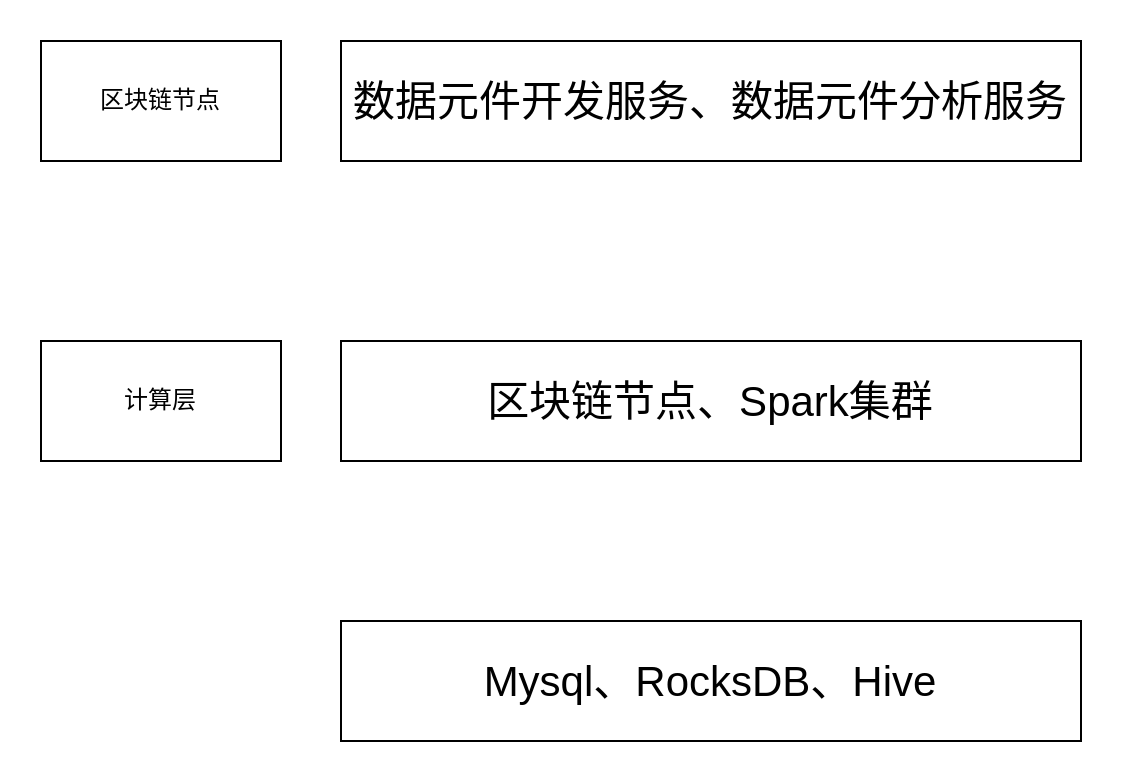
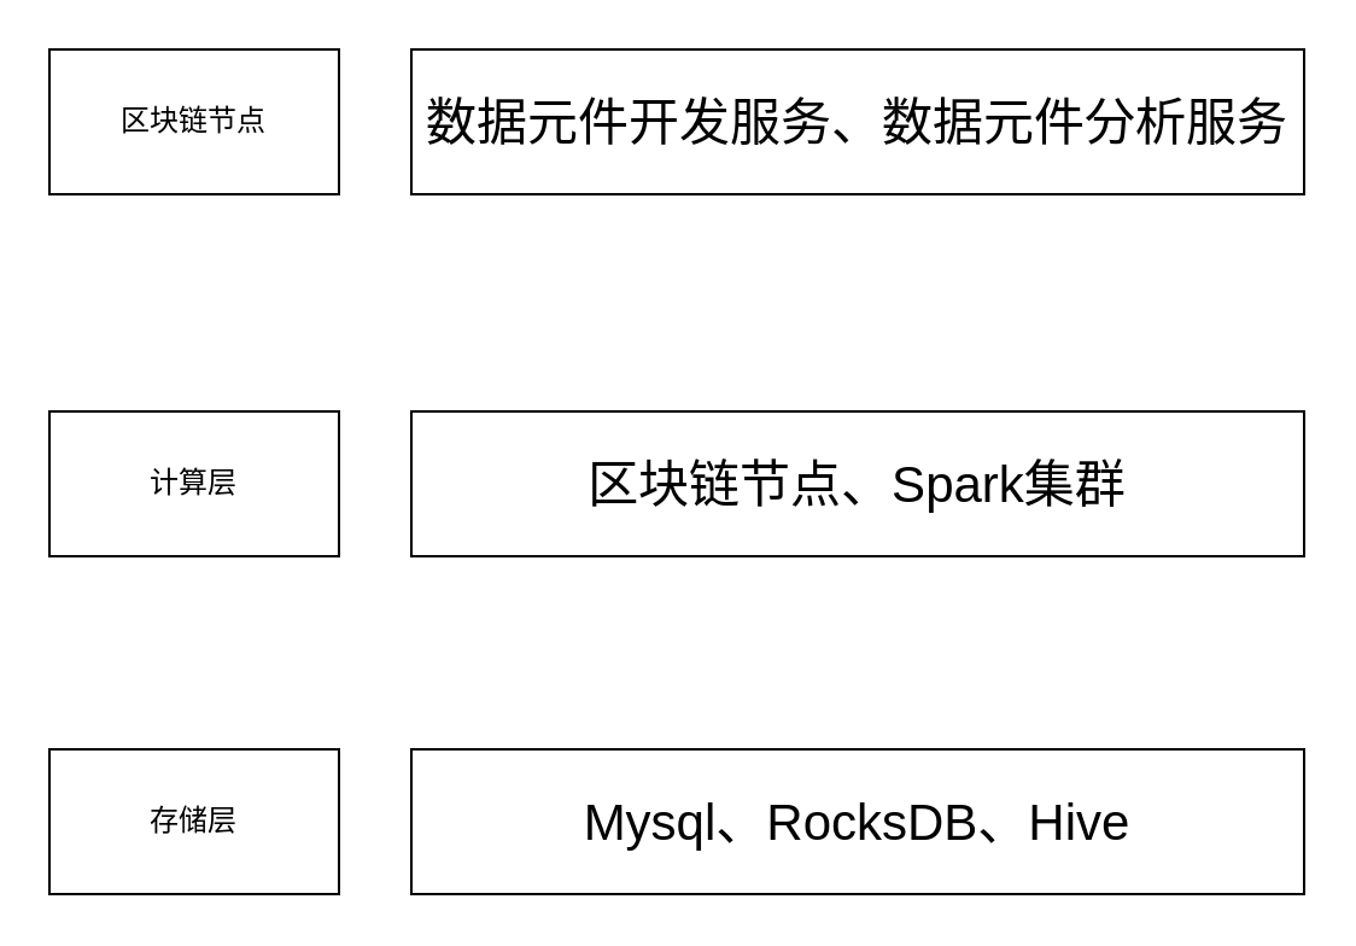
+ <mxCell id="2" value="存储层" style="rounded=0;whiteSpace=wrap;html=1;" vertex="1" parent="1"><mxGeometry x="20" y="310" width="120" height="60" as="geometry" /></mxCell>
